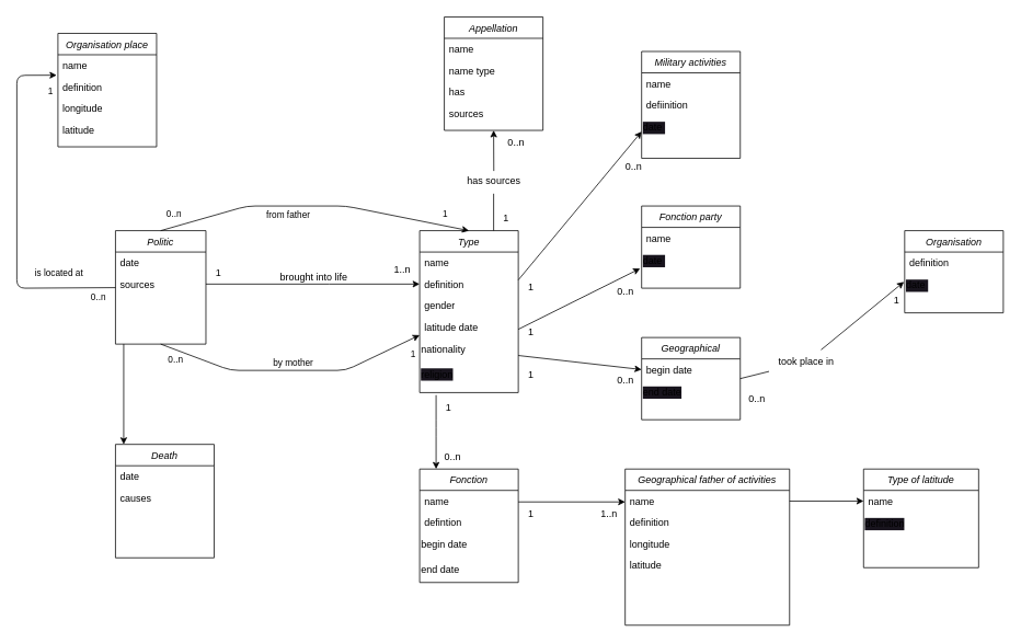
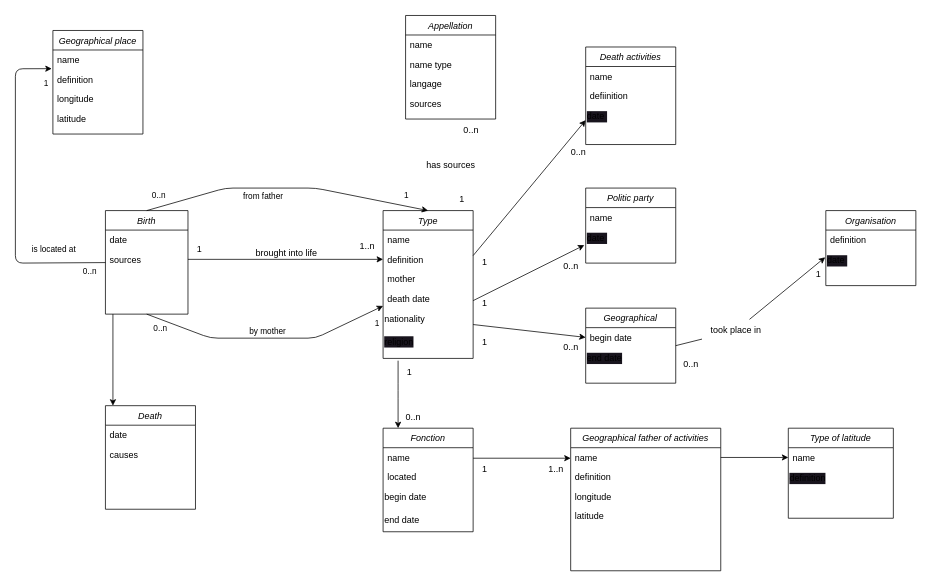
- <mxCell id="78" value="Organisation place" style="swimlane;fontStyle=2;align=center;verticalAlign=top;childLayout=stackLayout;horizontal=1;startSize=26;horizontalStack=0;resizeParent=1;resizeLast=0;collapsible=1;marginBottom=0;rounded=0;shadow=0;strokeWidth=1;" vertex="1" parent="1"><mxGeometry x="70" y="40" width="120" height="138" as="geometry"><mxRectangle x="230" y="140" width="160" height="26" as="alternateBounds" /></mxGeometry></mxCell>
+ <mxCell id="78" value="Geographical place" style="swimlane;fontStyle=2;align=center;verticalAlign=top;childLayout=stackLayout;horizontal=1;startSize=26;horizontalStack=0;resizeParent=1;resizeLast=0;collapsible=1;marginBottom=0;rounded=0;shadow=0;strokeWidth=1;" vertex="1" parent="1"><mxGeometry x="70" y="40" width="120" height="138" as="geometry"><mxRectangle x="230" y="140" width="160" height="26" as="alternateBounds" /></mxGeometry></mxCell>
- <mxCell id="45" value="Military activities" style="swimlane;fontStyle=2;align=center;verticalAlign=top;childLayout=stackLayout;horizontal=1;startSize=26;horizontalStack=0;resizeParent=1;resizeLast=0;collapsible=1;marginBottom=0;rounded=0;shadow=0;strokeWidth=1;" parent="1" vertex="1"><mxGeometry x="780" y="62" width="120" height="130" as="geometry"><mxRectangle x="230" y="140" width="160" height="26" as="alternateBounds" /></mxGeometry></mxCell>
+ <mxCell id="45" value="Death activities" style="swimlane;fontStyle=2;align=center;verticalAlign=top;childLayout=stackLayout;horizontal=1;startSize=26;horizontalStack=0;resizeParent=1;resizeLast=0;collapsible=1;marginBottom=0;rounded=0;shadow=0;strokeWidth=1;" parent="1" vertex="1"><mxGeometry x="780" y="62" width="120" height="130" as="geometry"><mxRectangle x="230" y="140" width="160" height="26" as="alternateBounds" /></mxGeometry></mxCell>
- <mxCell id="21" value="has" style="text;align=left;verticalAlign=top;spacingLeft=4;spacingRight=4;overflow=hidden;rotatable=0;points=[[0,0.5],[1,0.5]];portConstraint=eastwest;" parent="18" vertex="1"><mxGeometry y="78" width="120" height="26" as="geometry" /></mxCell>
+ <mxCell id="21" value="langage" style="text;align=left;verticalAlign=top;spacingLeft=4;spacingRight=4;overflow=hidden;rotatable=0;points=[[0,0.5],[1,0.5]];portConstraint=eastwest;" parent="18" vertex="1"><mxGeometry y="78" width="120" height="26" as="geometry" /></mxCell>
- <mxCell id="6" style="edgeStyle=none;html=1;exitX=0.502;exitY=0.081;exitDx=0;exitDy=0;entryX=0.5;entryY=1;entryDx=0;entryDy=0;startArrow=none;exitPerimeter=0;" edge="1" parent="1" source="84" target="18"><mxGeometry relative="1" as="geometry" /></mxCell>
- <mxCell id="83" value="" style="edgeStyle=none;html=1;exitX=0.75;exitY=0;exitDx=0;exitDy=0;entryX=0.5;entryY=1;entryDx=0;entryDy=0;endArrow=none;" edge="1" parent="1" source="7" target="84"><mxGeometry relative="1" as="geometry"><mxPoint x="600" y="280" as="sourcePoint" /><mxPoint x="600" y="158" as="targetPoint" /></mxGeometry></mxCell>
- <mxCell id="50" value="Fonction party" style="swimlane;fontStyle=2;align=center;verticalAlign=top;childLayout=stackLayout;horizontal=1;startSize=26;horizontalStack=0;resizeParent=1;resizeLast=0;collapsible=1;marginBottom=0;rounded=0;shadow=0;strokeWidth=1;" parent="1" vertex="1"><mxGeometry x="780" y="250" width="120" height="100" as="geometry"><mxRectangle x="230" y="140" width="160" height="26" as="alternateBounds" /></mxGeometry></mxCell>
+ <mxCell id="50" value="Politic party" style="swimlane;fontStyle=2;align=center;verticalAlign=top;childLayout=stackLayout;horizontal=1;startSize=26;horizontalStack=0;resizeParent=1;resizeLast=0;collapsible=1;marginBottom=0;rounded=0;shadow=0;strokeWidth=1;" parent="1" vertex="1"><mxGeometry x="780" y="250" width="120" height="100" as="geometry"><mxRectangle x="230" y="140" width="160" height="26" as="alternateBounds" /></mxGeometry></mxCell>
- <mxCell id="14" value="Politic" style="swimlane;fontStyle=2;align=center;verticalAlign=top;childLayout=stackLayout;horizontal=1;startSize=26;horizontalStack=0;resizeParent=1;resizeLast=0;collapsible=1;marginBottom=0;rounded=0;shadow=0;strokeWidth=1;" parent="1" vertex="1"><mxGeometry x="140" y="280" width="110" height="138" as="geometry"><mxRectangle x="230" y="140" width="160" height="26" as="alternateBounds" /></mxGeometry></mxCell>
+ <mxCell id="14" value="Birth" style="swimlane;fontStyle=2;align=center;verticalAlign=top;childLayout=stackLayout;horizontal=1;startSize=26;horizontalStack=0;resizeParent=1;resizeLast=0;collapsible=1;marginBottom=0;rounded=0;shadow=0;strokeWidth=1;" parent="1" vertex="1"><mxGeometry x="140" y="280" width="110" height="138" as="geometry"><mxRectangle x="230" y="140" width="160" height="26" as="alternateBounds" /></mxGeometry></mxCell>
- <mxCell id="10" value="gender" style="text;align=left;verticalAlign=top;spacingLeft=4;spacingRight=4;overflow=hidden;rotatable=0;points=[[0,0.5],[1,0.5]];portConstraint=eastwest;rounded=0;shadow=0;html=0;" parent="7" vertex="1"><mxGeometry y="78" width="120" height="26" as="geometry" /></mxCell>
+ <mxCell id="10" value="mother" style="text;align=left;verticalAlign=top;spacingLeft=4;spacingRight=4;overflow=hidden;rotatable=0;points=[[0,0.5],[1,0.5]];portConstraint=eastwest;rounded=0;shadow=0;html=0;" parent="7" vertex="1"><mxGeometry y="78" width="120" height="26" as="geometry" /></mxCell>
- <mxCell id="11" value="latitude date" style="text;align=left;verticalAlign=top;spacingLeft=4;spacingRight=4;overflow=hidden;rotatable=0;points=[[0,0.5],[1,0.5]];portConstraint=eastwest;rounded=0;shadow=0;html=0;" parent="7" vertex="1"><mxGeometry y="104" width="120" height="26" as="geometry" /></mxCell>
+ <mxCell id="11" value="death date" style="text;align=left;verticalAlign=top;spacingLeft=4;spacingRight=4;overflow=hidden;rotatable=0;points=[[0,0.5],[1,0.5]];portConstraint=eastwest;rounded=0;shadow=0;html=0;" parent="7" vertex="1"><mxGeometry y="104" width="120" height="26" as="geometry" /></mxCell>
- <mxCell id="36" value="defintion" style="text;align=left;verticalAlign=top;spacingLeft=4;spacingRight=4;overflow=hidden;rotatable=0;points=[[0,0.5],[1,0.5]];portConstraint=eastwest;rounded=0;shadow=0;html=0;" parent="34" vertex="1"><mxGeometry y="52" width="120" height="26" as="geometry" /></mxCell>
+ <mxCell id="36" value="located" style="text;align=left;verticalAlign=top;spacingLeft=4;spacingRight=4;overflow=hidden;rotatable=0;points=[[0,0.5],[1,0.5]];portConstraint=eastwest;rounded=0;shadow=0;html=0;" parent="34" vertex="1"><mxGeometry y="52" width="120" height="26" as="geometry" /></mxCell>
